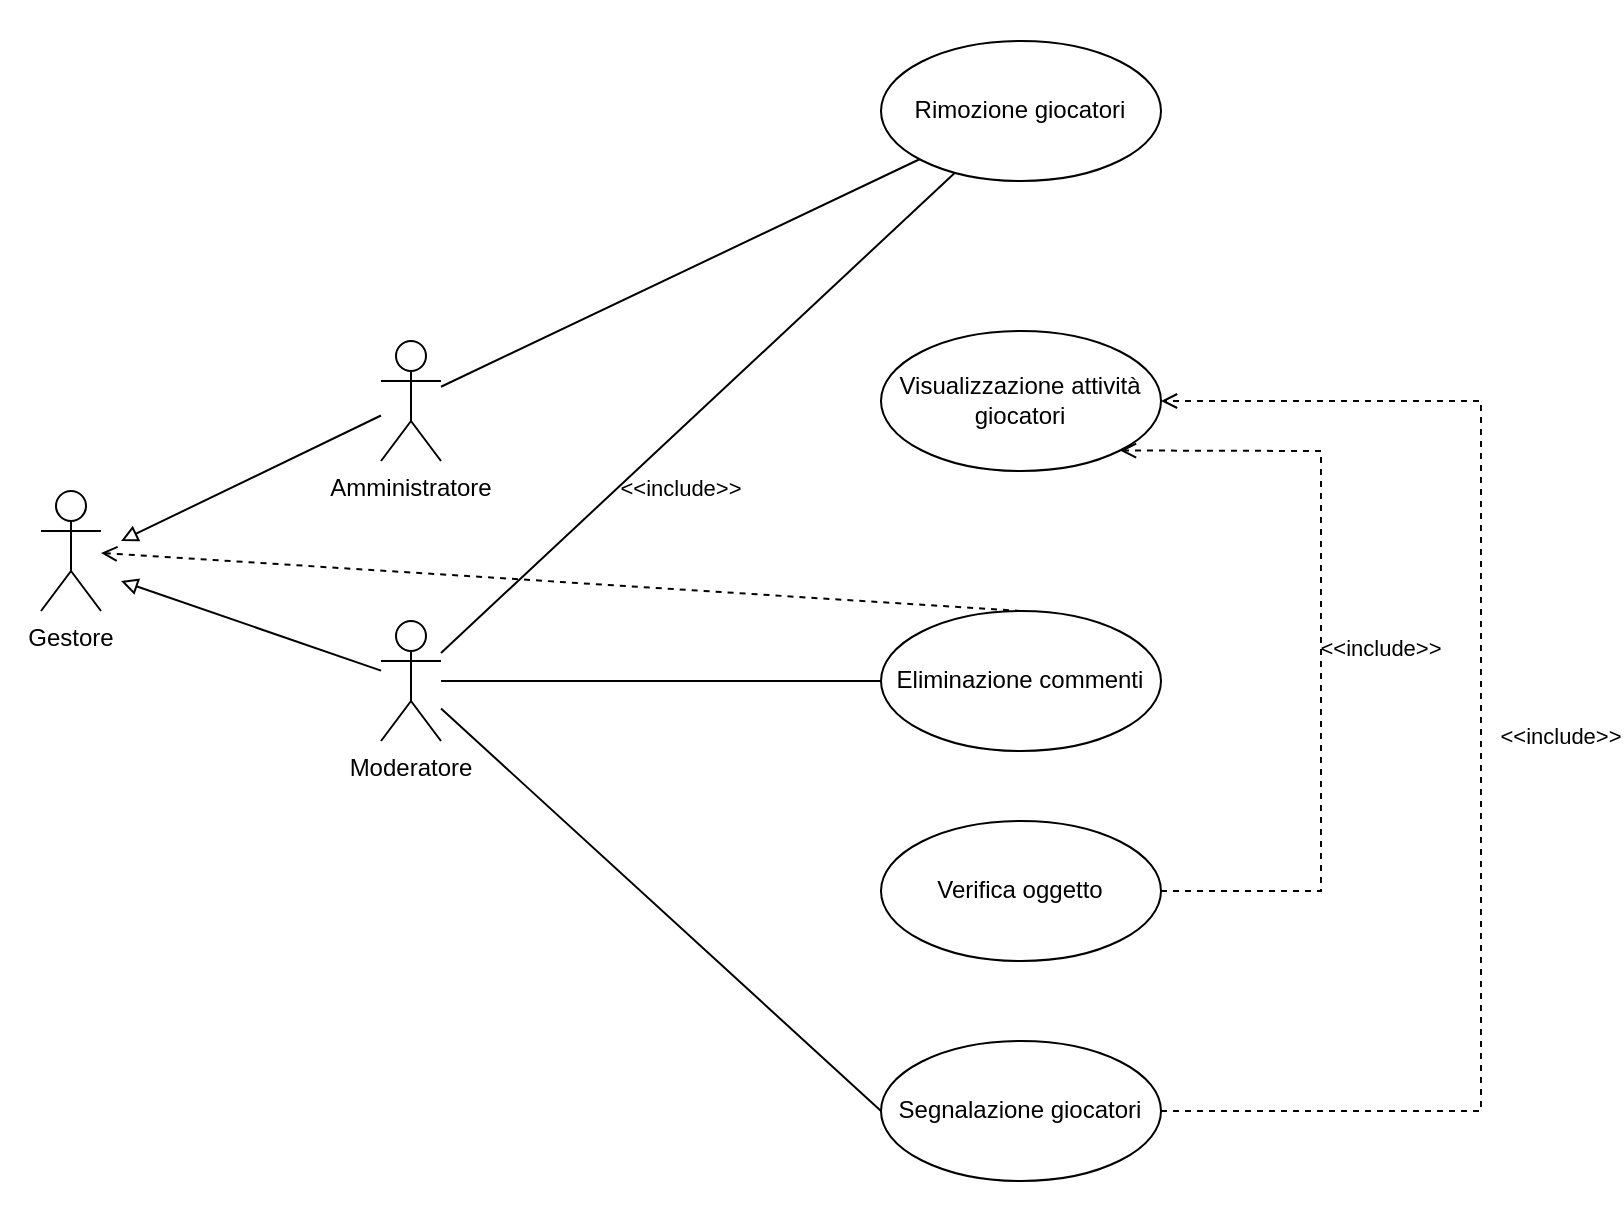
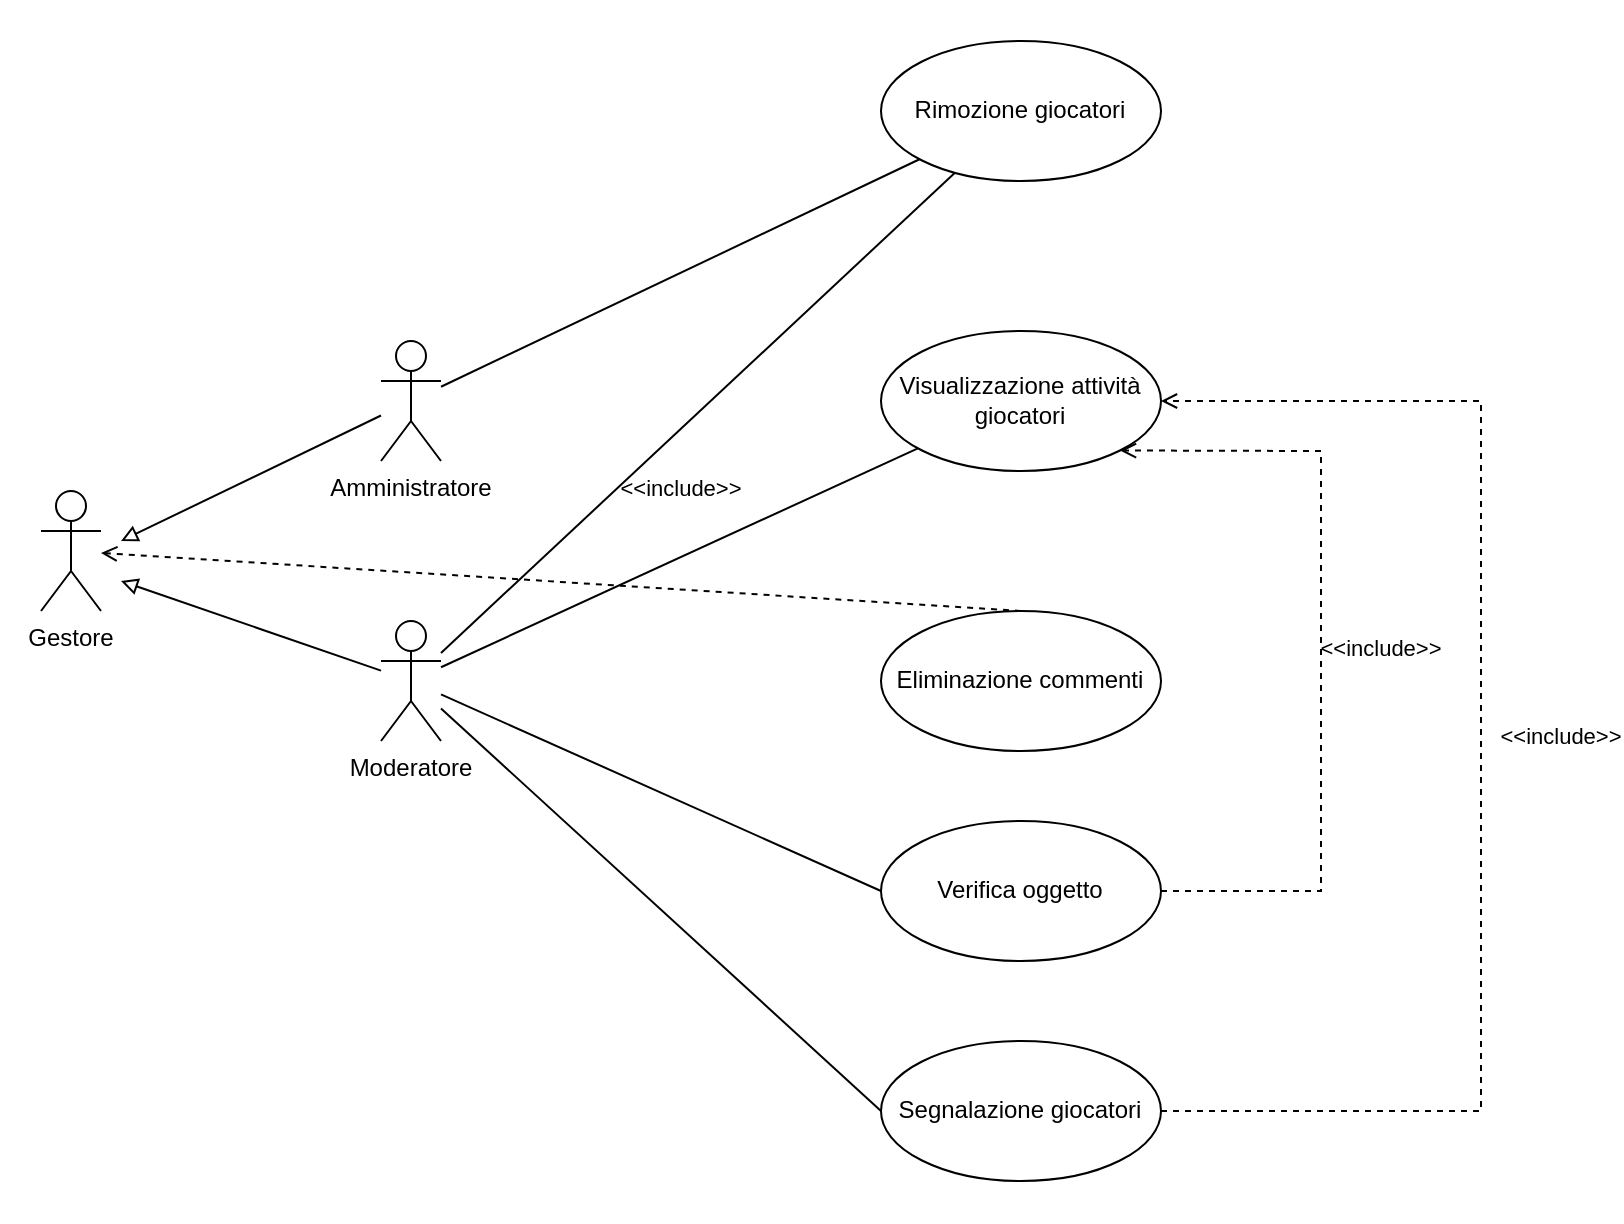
- <mxCell id="8" style="rounded=0;orthogonalLoop=1;jettySize=auto;html=1;entryX=0;entryY=0.5;entryDx=0;entryDy=0;endArrow=none;endFill=0;" edge="1" parent="1" source="11" target="14"><mxGeometry relative="1" as="geometry" /></mxCell>
+ <mxCell id="8" style="rounded=0;orthogonalLoop=1;jettySize=auto;html=1;endArrow=none;endFill=0;" edge="1" parent="1" source="11" target="12"><mxGeometry relative="1" as="geometry" /></mxCell>
+ <mxCell id="9" style="rounded=0;orthogonalLoop=1;jettySize=auto;html=1;entryX=0;entryY=0.5;entryDx=0;entryDy=0;endArrow=none;endFill=0;" edge="1" parent="1" source="11" target="15"><mxGeometry relative="1" as="geometry" /></mxCell>
